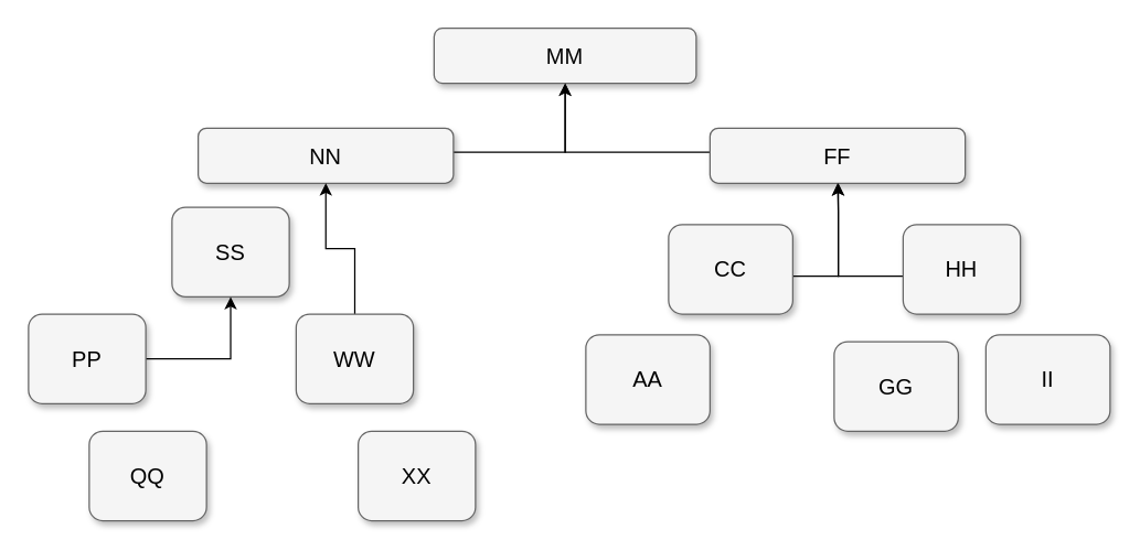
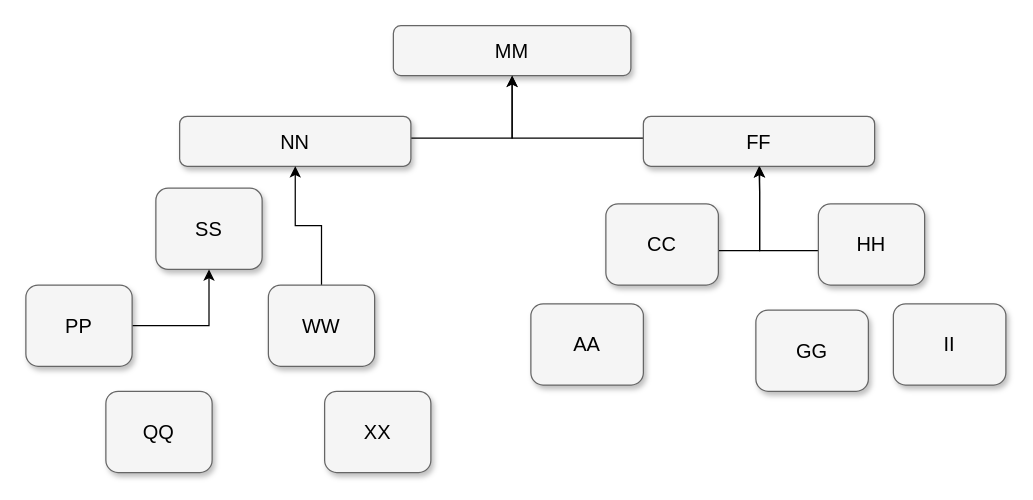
- <mxCell id="17" value="QQ" style="whiteSpace=wrap;html=1;rounded=1;shadow=1;strokeWidth=1;fontSize=16;align=center;fillColor=#f5f5f5;strokeColor=#666666;" vertex="1" parent="1"><mxGeometry x="64" y="312.5" width="85" height="65" as="geometry" /></mxCell>
+ <mxCell id="17" value="QQ" style="whiteSpace=wrap;html=1;rounded=1;shadow=1;strokeWidth=1;fontSize=16;align=center;fillColor=#f5f5f5;strokeColor=#666666;" vertex="1" parent="1"><mxGeometry x="84" y="312.5" width="85" height="65" as="geometry" /></mxCell>
